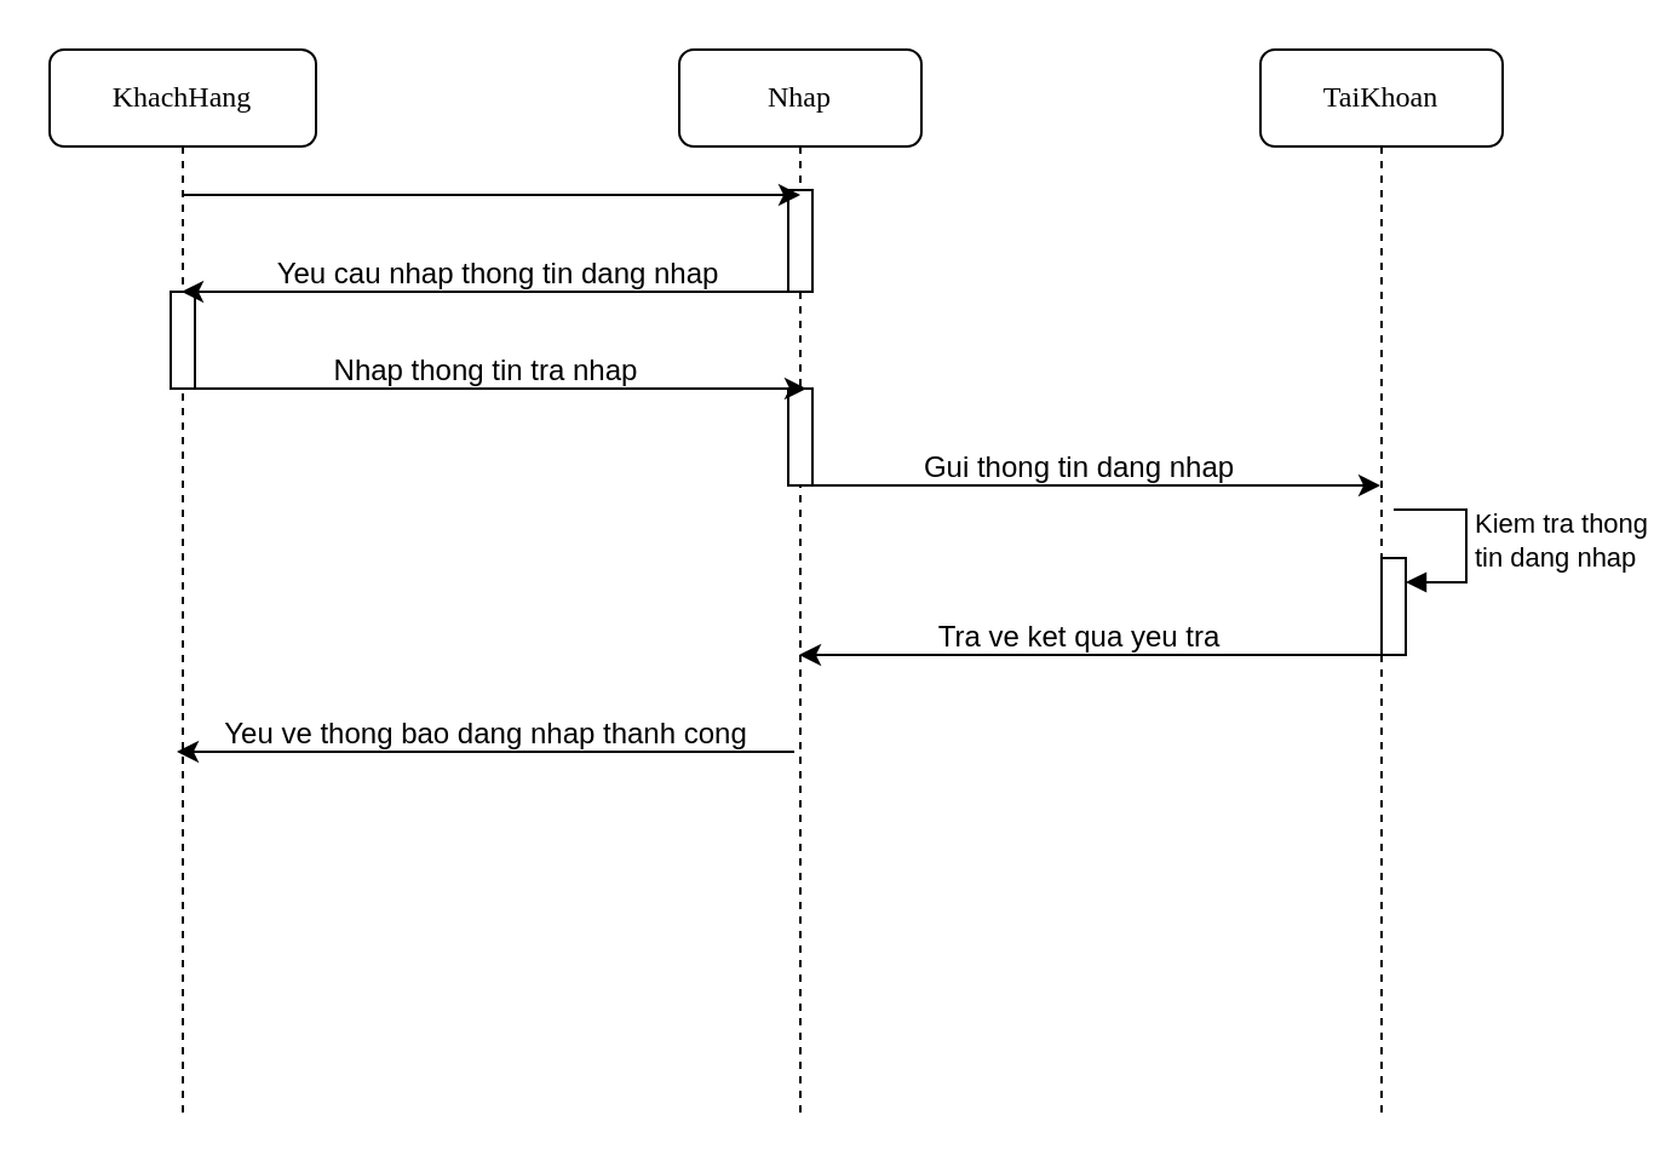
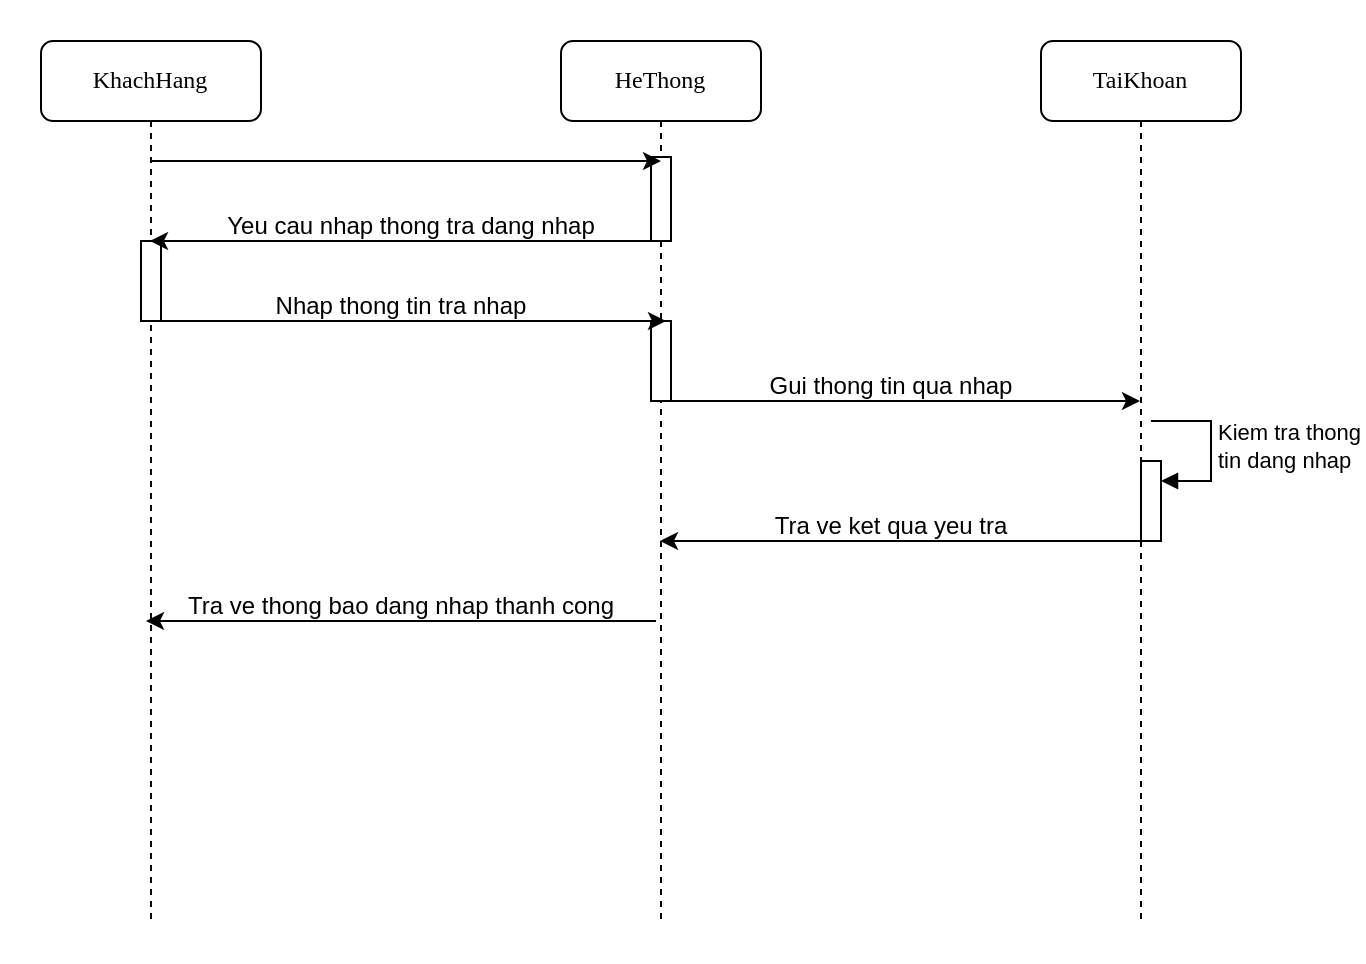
- <mxCell id="2" value="Nhap" style="shape=umlLifeline;perimeter=lifelinePerimeter;whiteSpace=wrap;html=1;container=1;collapsible=0;recursiveResize=0;outlineConnect=0;rounded=1;shadow=0;comic=0;labelBackgroundColor=none;strokeWidth=1;fontFamily=Verdana;fontSize=12;align=center;" parent="1" vertex="1"><mxGeometry x="280" y="20" width="100" height="440" as="geometry" /></mxCell>
+ <mxCell id="2" value="HeThong" style="shape=umlLifeline;perimeter=lifelinePerimeter;whiteSpace=wrap;html=1;container=1;collapsible=0;recursiveResize=0;outlineConnect=0;rounded=1;shadow=0;comic=0;labelBackgroundColor=none;strokeWidth=1;fontFamily=Verdana;fontSize=12;align=center;" parent="1" vertex="1"><mxGeometry x="280" y="20" width="100" height="440" as="geometry" /></mxCell>
- <mxCell id="11" value="Yeu cau nhap thong tin dang nhap" style="text;html=1;align=center;verticalAlign=middle;resizable=0;points=[];autosize=1;strokeColor=none;fillColor=none;" vertex="1" parent="1"><mxGeometry x="100" y="98" width="210" height="30" as="geometry" /></mxCell>
+ <mxCell id="11" value="Yeu cau nhap thong tra dang nhap" style="text;html=1;align=center;verticalAlign=middle;resizable=0;points=[];autosize=1;strokeColor=none;fillColor=none;" vertex="1" parent="1"><mxGeometry x="100" y="98" width="210" height="30" as="geometry" /></mxCell>
- <mxCell id="18" value="Gui thong tin dang nhap" style="text;html=1;align=center;verticalAlign=middle;resizable=0;points=[];autosize=1;strokeColor=none;fillColor=none;" vertex="1" parent="1"><mxGeometry x="370" y="178" width="150" height="30" as="geometry" /></mxCell>
+ <mxCell id="18" value="Gui thong tin qua nhap" style="text;html=1;align=center;verticalAlign=middle;resizable=0;points=[];autosize=1;strokeColor=none;fillColor=none;" vertex="1" parent="1"><mxGeometry x="370" y="178" width="150" height="30" as="geometry" /></mxCell>
- <mxCell id="5" value="Yeu ve thong bao dang nhap thanh cong" style="text;html=1;align=center;verticalAlign=middle;resizable=0;points=[];autosize=1;strokeColor=none;fillColor=none;" vertex="1" parent="2"><mxGeometry x="-200" y="268" width="240" height="30" as="geometry" /></mxCell>
+ <mxCell id="5" value="Tra ve thong bao dang nhap thanh cong" style="text;html=1;align=center;verticalAlign=middle;resizable=0;points=[];autosize=1;strokeColor=none;fillColor=none;" vertex="1" parent="2"><mxGeometry x="-200" y="268" width="240" height="30" as="geometry" /></mxCell>
